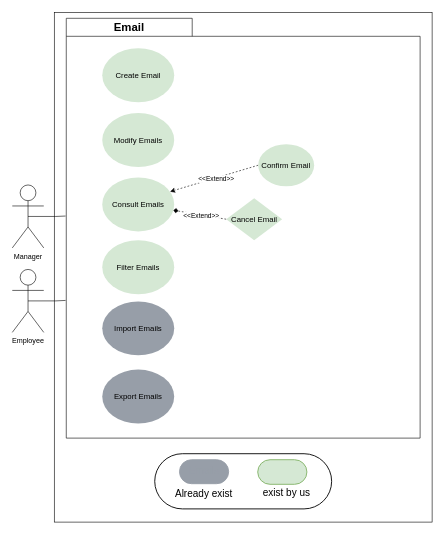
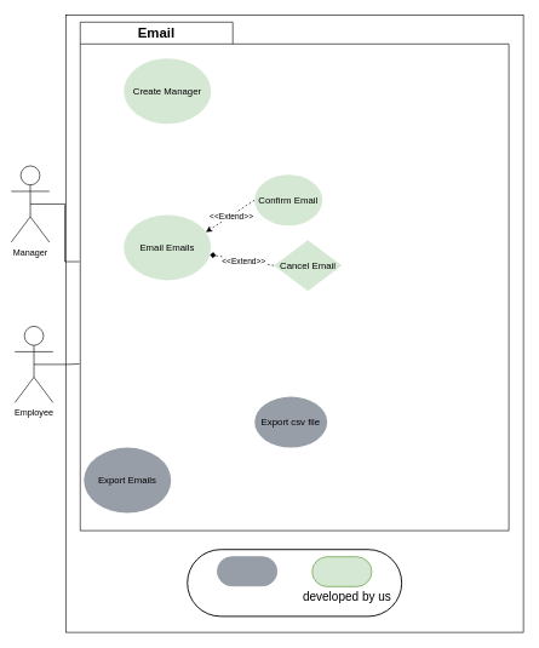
- <mxCell id="8" value="Create Email" style="html=1;overflow=block;blockSpacing=1;whiteSpace=wrap;ellipse;fontSize=13;spacing=3.8;strokeOpacity=0;fillOpacity=100;rounded=1;absoluteArcSize=1;arcSize=9;fillColor=#d5e8d4;strokeWidth=1.5;lucidId=~xIeha3OeAVz;strokeColor=#82b366;" parent="1" vertex="1"><mxGeometry x="170" y="79.999" width="120" height="90" as="geometry" /></mxCell>
+ <mxCell id="8" value="Create Manager" style="html=1;overflow=block;blockSpacing=1;whiteSpace=wrap;ellipse;fontSize=13;spacing=3.8;strokeOpacity=0;fillOpacity=100;rounded=1;absoluteArcSize=1;arcSize=9;fillColor=#d5e8d4;strokeWidth=1.5;lucidId=~xIeha3OeAVz;strokeColor=#82b366;" parent="1" vertex="1"><mxGeometry x="170" y="79.999" width="120" height="90" as="geometry" /></mxCell>
- <mxCell id="7" value="Modify Emails" style="html=1;overflow=block;blockSpacing=1;whiteSpace=wrap;ellipse;fontSize=13;spacing=3.8;strokeOpacity=0;fillOpacity=100;rounded=1;absoluteArcSize=1;arcSize=9;fillColor=#d5e8d4;strokeWidth=1.5;lucidId=1yIeQ48BPR4-;strokeColor=#82b366;" parent="1" vertex="1"><mxGeometry x="170" y="188.002" width="120" height="90" as="geometry" /></mxCell>
- <mxCell id="17" value="Confirm Email" style="html=1;overflow=block;blockSpacing=1;whiteSpace=wrap;ellipse;fontSize=13;spacing=3.8;strokeOpacity=0;fillOpacity=100;rounded=1;absoluteArcSize=1;arcSize=9;fillColor=#d5e8d4;strokeWidth=1.5;lucidId=1yIeQ48BPR4-;strokeColor=#82b366;" parent="1" vertex="1"><mxGeometry x="430" y="240.003" width="93.34" height="70" as="geometry" /></mxCell>
+ <mxCell id="17" value="Confirm Email" style="html=1;overflow=block;blockSpacing=1;whiteSpace=wrap;ellipse;fontSize=13;spacing=3.8;strokeOpacity=0;fillOpacity=100;rounded=1;absoluteArcSize=1;arcSize=9;fillColor=#d5e8d4;strokeWidth=1.5;lucidId=1yIeQ48BPR4-;strokeColor=#82b366;" parent="1" vertex="1"><mxGeometry x="350" y="240.003" width="93.34" height="70" as="geometry" /></mxCell>
- <mxCell id="10" value="Consult Emails" style="html=1;overflow=block;blockSpacing=1;whiteSpace=wrap;ellipse;fontSize=13;spacing=3.8;strokeOpacity=0;fillOpacity=100;rounded=1;absoluteArcSize=1;arcSize=9;fillColor=#d5e8d4;strokeWidth=1.5;lucidId=1yIeQ48BPR4-;strokeColor=#82b366;" parent="1" vertex="1"><mxGeometry x="170" y="295.353" width="120" height="90" as="geometry" /></mxCell>
+ <mxCell id="10" value="Email Emails" style="html=1;overflow=block;blockSpacing=1;whiteSpace=wrap;ellipse;fontSize=13;spacing=3.8;strokeOpacity=0;fillOpacity=100;rounded=1;absoluteArcSize=1;arcSize=9;fillColor=#d5e8d4;strokeWidth=1.5;lucidId=1yIeQ48BPR4-;strokeColor=#82b366;" parent="1" vertex="1"><mxGeometry x="170" y="295.353" width="120" height="90" as="geometry" /></mxCell>
- <mxCell id="4" value="Manager" style="shape=umlActor;verticalLabelPosition=bottom;verticalAlign=top;html=1;outlineConnect=0;" parent="1" vertex="1"><mxGeometry x="20" y="307.88" width="52.5" height="105" as="geometry" /></mxCell>
+ <mxCell id="4" value="Manager" style="shape=umlActor;verticalLabelPosition=bottom;verticalAlign=top;html=1;outlineConnect=0;" parent="1" vertex="1"><mxGeometry x="15" y="227.88" width="52.5" height="105" as="geometry" /></mxCell>
- <mxCell id="14" value="Filter Emails" style="html=1;overflow=block;blockSpacing=1;whiteSpace=wrap;ellipse;fontSize=13;spacing=3.8;strokeOpacity=0;fillOpacity=100;rounded=1;absoluteArcSize=1;arcSize=9;fillColor=#d5e8d4;strokeWidth=1.5;lucidId=1yIeQ48BPR4-;strokeColor=#82b366;" parent="1" vertex="1"><mxGeometry x="170" y="400.003" width="120" height="90" as="geometry" /></mxCell>
- <mxCell id="6" value="Import Emails" style="html=1;overflow=block;blockSpacing=1;whiteSpace=wrap;ellipse;fontSize=13;spacing=3.8;strokeOpacity=0;fillOpacity=100;rounded=1;absoluteArcSize=1;arcSize=9;fillColor=#979ea8;strokeWidth=1.5;lucidId=~yIeRCyaMfPm;" parent="1" vertex="1"><mxGeometry x="170" y="501.996" width="120" height="90" as="geometry" /></mxCell>
+ <mxCell id="5" value="Export csv file" style="html=1;overflow=block;blockSpacing=1;whiteSpace=wrap;ellipse;fontSize=13;spacing=3.8;strokeOpacity=0;fillOpacity=100;rounded=1;absoluteArcSize=1;arcSize=9;fillColor=#979ea8;strokeWidth=1.5;lucidId=2WIeNPYyiRF.;" parent="1" vertex="1"><mxGeometry x="350" y="545.712" width="100" height="70" as="geometry" /></mxCell>
- <mxCell id="9" value="Export Emails" style="html=1;overflow=block;blockSpacing=1;whiteSpace=wrap;ellipse;fontSize=13;spacing=3.8;strokeOpacity=0;fillOpacity=100;rounded=1;absoluteArcSize=1;arcSize=9;fillColor=#979ea8;strokeWidth=1.5;lucidId=1VIeGqV82j3G;" parent="1" vertex="1"><mxGeometry x="170" y="615.713" width="120" height="90" as="geometry" /></mxCell>
+ <mxCell id="9" value="Export Emails" style="html=1;overflow=block;blockSpacing=1;whiteSpace=wrap;ellipse;fontSize=13;spacing=3.8;strokeOpacity=0;fillOpacity=100;rounded=1;absoluteArcSize=1;arcSize=9;fillColor=#979ea8;strokeWidth=1.5;lucidId=1VIeGqV82j3G;" parent="1" vertex="1"><mxGeometry x="115" y="615.713" width="120" height="90" as="geometry" /></mxCell>
- <mxCell id="25" value="Already exist" style="html=1;overflow=block;blockSpacing=1;whiteSpace=wrap;fontSize=16.7;spacing=0;strokeOpacity=100;rounded=1;absoluteArcSize=1;arcSize=9;fillColor=none;strokeWidth=NaN;strokeColor=none;lucidId=mItdmbgDk1Mh;" parent="21" vertex="1"><mxGeometry x="20" y="51" width="123" height="31" as="geometry" /></mxCell>
- <mxCell id="26" value="exist by us" style="html=1;overflow=block;blockSpacing=1;whiteSpace=wrap;fontSize=16.7;spacing=0;strokeOpacity=100;rounded=1;absoluteArcSize=1;arcSize=9;fillColor=none;strokeWidth=NaN;strokeColor=none;lucidId=SItdEPhbv4RO;" parent="21" vertex="1"><mxGeometry x="158.5" y="50" width="123" height="31" as="geometry" /></mxCell>
+ <mxCell id="26" value="developed by us" style="html=1;overflow=block;blockSpacing=1;whiteSpace=wrap;fontSize=16.7;spacing=0;strokeOpacity=100;rounded=1;absoluteArcSize=1;arcSize=9;fillColor=none;strokeWidth=NaN;strokeColor=none;lucidId=SItdEPhbv4RO;" parent="21" vertex="1"><mxGeometry x="158.5" y="50" width="123" height="31" as="geometry" /></mxCell>
